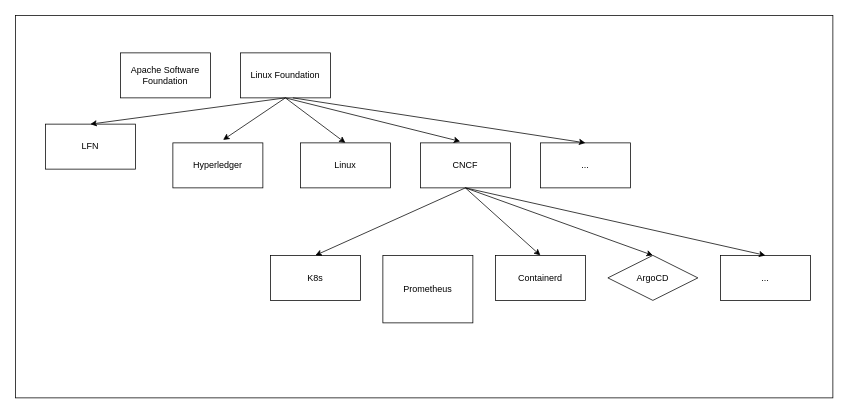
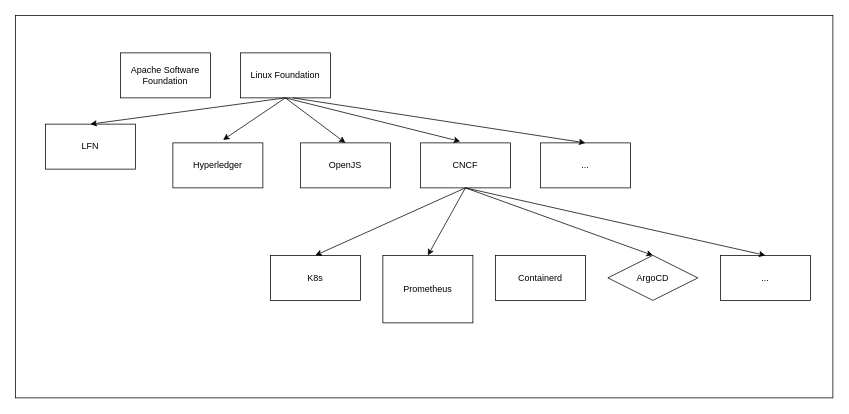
- <mxCell id="6" value="Linux" style="rounded=0;whiteSpace=wrap;html=1;" vertex="1" parent="1"><mxGeometry x="400" y="190" width="120" height="60" as="geometry" /></mxCell>
+ <mxCell id="6" value="OpenJS" style="rounded=0;whiteSpace=wrap;html=1;" vertex="1" parent="1"><mxGeometry x="400" y="190" width="120" height="60" as="geometry" /></mxCell>
+ <mxCell id="20" value="" style="endArrow=classic;html=1;rounded=0;entryX=0.5;entryY=0;entryDx=0;entryDy=0;exitX=0.5;exitY=1;exitDx=0;exitDy=0;" edge="1" parent="1" source="7" target="9"><mxGeometry width="50" height="50" relative="1" as="geometry"><mxPoint x="780" y="250" as="sourcePoint" /><mxPoint x="420" y="150" as="targetPoint" /></mxGeometry></mxCell>
- <mxCell id="21" value="" style="endArrow=classic;html=1;rounded=0;entryX=0.5;entryY=0;entryDx=0;entryDy=0;exitX=0.5;exitY=1;exitDx=0;exitDy=0;" edge="1" parent="1" source="7" target="10"><mxGeometry width="50" height="50" relative="1" as="geometry"><mxPoint x="780" y="250" as="sourcePoint" /><mxPoint x="420" y="150" as="targetPoint" /></mxGeometry></mxCell>
